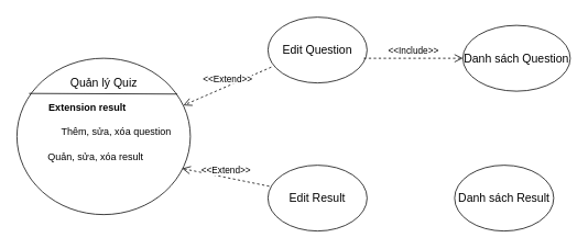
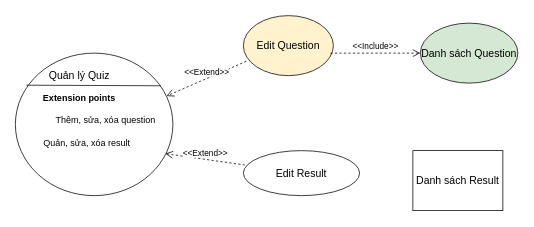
- <mxCell id="8" value="&lt;font style=&quot;font-size: 14px&quot;&gt;Edit Question&lt;/font&gt;" style="ellipse;whiteSpace=wrap;html=1;" vertex="1" parent="1"><mxGeometry x="324" y="20" width="120" height="80" as="geometry" /></mxCell>
+ <mxCell id="8" value="&lt;font style=&quot;font-size: 14px&quot;&gt;Edit Question&lt;/font&gt;" style="ellipse;whiteSpace=wrap;html=1;fillColor=#fff2cc;" vertex="1" parent="1"><mxGeometry x="324" y="20" width="120" height="80" as="geometry" /></mxCell>
- <mxCell id="10" value="&lt;font style=&quot;font-size: 14px&quot;&gt;Danh sách Question&lt;/font&gt;" style="ellipse;whiteSpace=wrap;html=1;" vertex="1" parent="1"><mxGeometry x="560" y="30" width="130" height="80" as="geometry" /></mxCell>
+ <mxCell id="10" value="&lt;font style=&quot;font-size: 14px&quot;&gt;Danh sách Question&lt;/font&gt;" style="ellipse;whiteSpace=wrap;html=1;fillColor=#d5e8d4;" vertex="1" parent="1"><mxGeometry x="560" y="30" width="130" height="80" as="geometry" /></mxCell>
- <mxCell id="4" value="&lt;font style=&quot;font-size: 14px&quot;&gt;Quản lý Quiz&lt;/font&gt;" style="text;html=1;align=center;verticalAlign=middle;resizable=0;points=[];autosize=1;strokeColor=none;fillColor=none;" vertex="1" parent="1"><mxGeometry x="75" y="90" width="100" height="20" as="geometry" /></mxCell>
+ <mxCell id="4" value="&lt;font style=&quot;font-size: 14px&quot;&gt;Quản lý Quiz&lt;/font&gt;" style="text;html=1;align=center;verticalAlign=middle;resizable=0;points=[];autosize=1;strokeColor=none;fillColor=none;" vertex="1" parent="1"><mxGeometry x="55" y="90" width="100" height="20" as="geometry" /></mxCell>
- <mxCell id="6" value="&lt;b&gt;Extension result&lt;/b&gt;" style="text;html=1;align=center;verticalAlign=middle;resizable=0;points=[];autosize=1;strokeColor=none;fillColor=none;" vertex="1" parent="1"><mxGeometry x="50" y="120" width="110" height="20" as="geometry" /></mxCell>
+ <mxCell id="6" value="&lt;b&gt;Extension points&lt;/b&gt;" style="text;html=1;align=center;verticalAlign=middle;resizable=0;points=[];autosize=1;strokeColor=none;fillColor=none;" vertex="1" parent="1"><mxGeometry x="50" y="120" width="110" height="20" as="geometry" /></mxCell>
- <mxCell id="9" value="&lt;font style=&quot;font-size: 14px&quot;&gt;Edit Result&lt;/font&gt;" style="ellipse;whiteSpace=wrap;html=1;" vertex="1" parent="1"><mxGeometry x="324" y="200" width="120" height="80" as="geometry" /></mxCell>
+ <mxCell id="9" value="&lt;font style=&quot;font-size: 14px&quot;&gt;Edit Result&lt;/font&gt;" style="ellipse;whiteSpace=wrap;html=1;" vertex="1" parent="1"><mxGeometry x="324" y="200" width="155" height="60" as="geometry" /></mxCell>
- <mxCell id="11" value="&lt;font style=&quot;font-size: 14px&quot;&gt;Danh sách Result&lt;/font&gt;" style="ellipse;whiteSpace=wrap;html=1;" vertex="1" parent="1"><mxGeometry x="550" y="200" width="120" height="80" as="geometry" /></mxCell>
+ <mxCell id="11" value="&lt;font style=&quot;font-size: 14px&quot;&gt;Danh sách Result&lt;/font&gt;" style="whiteSpace=wrap;html=1;rounded=0;" vertex="1" parent="1"><mxGeometry x="550" y="200" width="120" height="80" as="geometry" /></mxCell>
